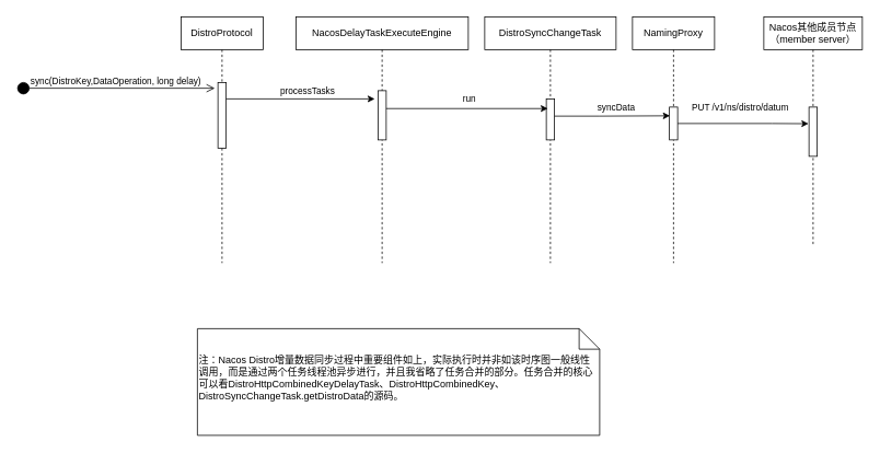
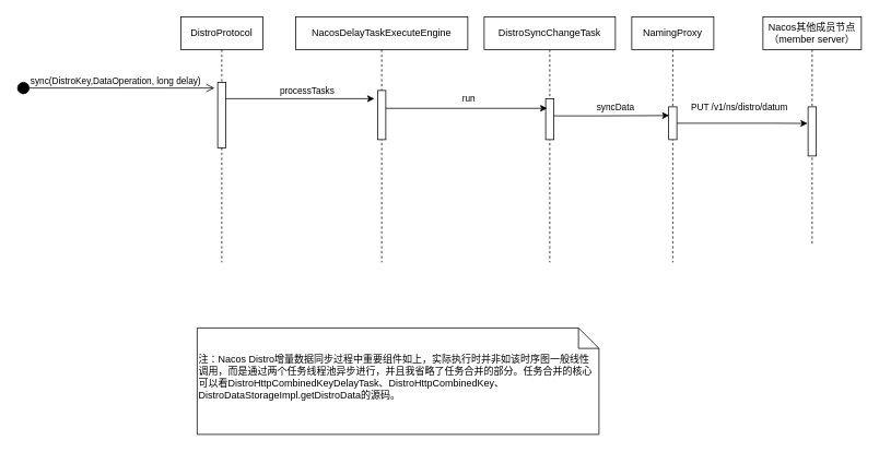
- <mxCell id="21" value="注：Nacos Distro增量数据同步过程中重要组件如上，实际执行时并非如该时序图一般线性调用，而是通过两个任务线程池异步进行，并且我省略了任务合并的部分。任务合并的核心可以看DistroHttpCombinedKeyDelayTask、DistroHttpCombinedKey、DistroSyncChangeTask.getDistroData的源码。" style="shape=note2;boundedLbl=1;whiteSpace=wrap;size=25;verticalAlign=top;align=left;html=1;" vertex="1" parent="1"><mxGeometry x="240" y="400" width="490" height="130" as="geometry" /></mxCell>
+ <mxCell id="21" value="注：Nacos Distro增量数据同步过程中重要组件如上，实际执行时并非如该时序图一般线性调用，而是通过两个任务线程池异步进行，并且我省略了任务合并的部分。任务合并的核心可以看DistroHttpCombinedKeyDelayTask、DistroHttpCombinedKey、DistroDataStorageImpl.getDistroData的源码。" style="shape=note2;boundedLbl=1;whiteSpace=wrap;size=25;verticalAlign=top;align=left;html=1;" vertex="1" parent="1"><mxGeometry x="240" y="400" width="490" height="130" as="geometry" /></mxCell>
